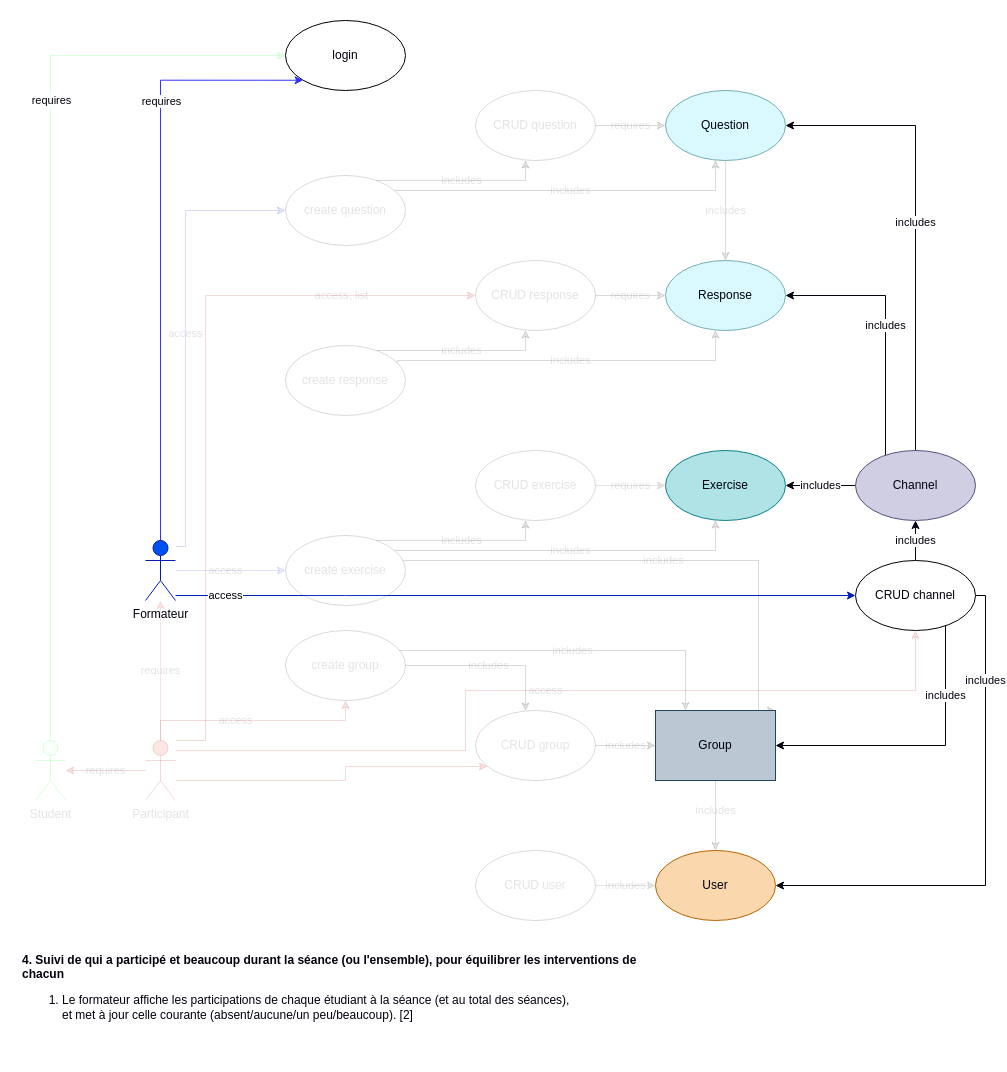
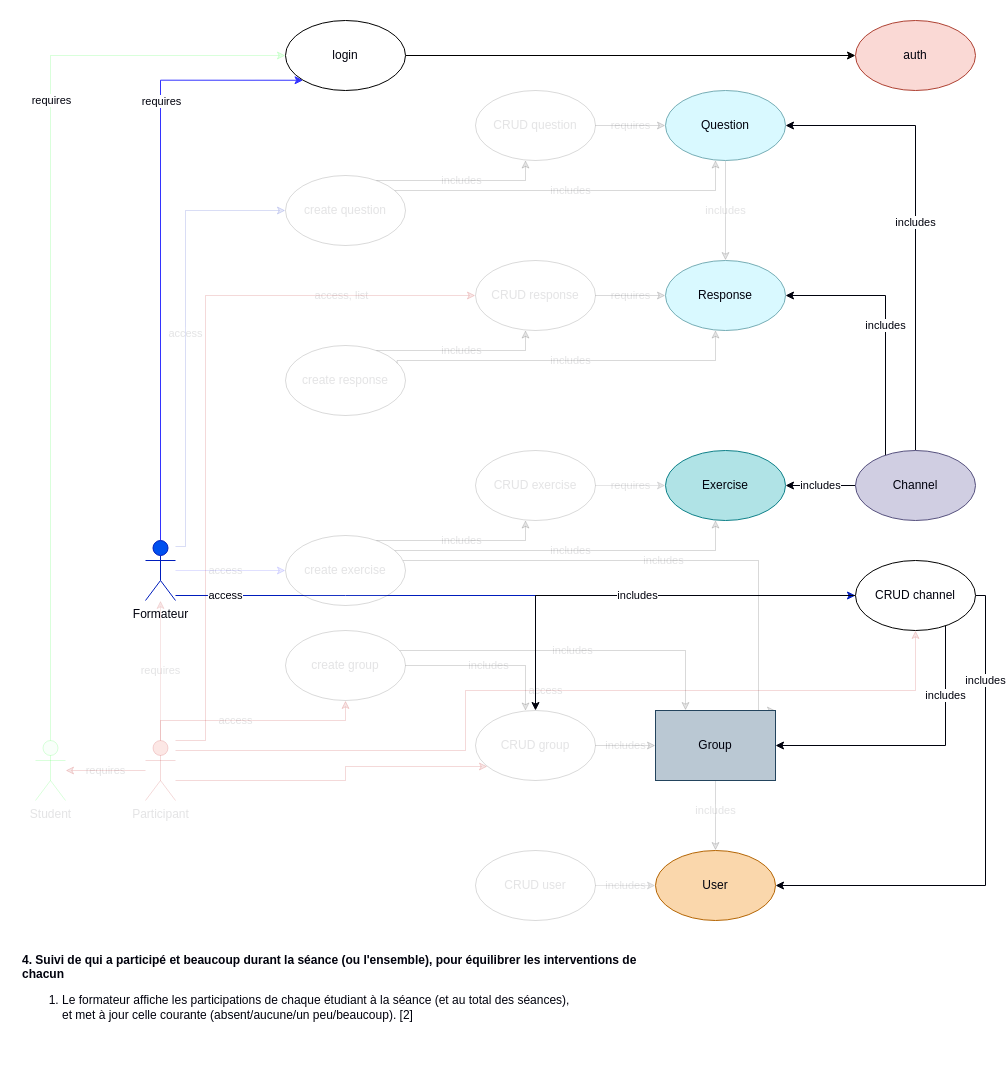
+ <mxCell id="13" style="edgeStyle=orthogonalEdgeStyle;rounded=0;orthogonalLoop=1;jettySize=auto;html=1;fontColor=#00020D;" edge="1" parent="1" source="14" target="15"><mxGeometry relative="1" as="geometry" /></mxCell>
+ <mxCell id="15" value="&lt;span style=&quot;font-weight: normal&quot;&gt;auth&lt;/span&gt;" style="ellipse;whiteSpace=wrap;html=1;fontStyle=1;fillColor=#fad9d5;strokeColor=#ae4132;fontColor=#00020D;" vertex="1" parent="1"><mxGeometry x="855" y="20" width="120" height="70" as="geometry" /></mxCell>
- <mxCell id="38" value="includes" style="edgeStyle=orthogonalEdgeStyle;rounded=0;orthogonalLoop=1;jettySize=auto;html=1;strokeColor=#00020D;fillOpacity=100;strokeOpacity=100;fontColor=#00020D;" edge="1" parent="1" source="41" target="45"><mxGeometry relative="1" as="geometry" /></mxCell>
+ <mxCell id="38" value="includes" style="edgeStyle=orthogonalEdgeStyle;rounded=0;orthogonalLoop=1;jettySize=auto;html=1;strokeColor=#00020D;fillOpacity=100;strokeOpacity=100;fontColor=#00020D;" edge="1" parent="1" source="41" target="34"><mxGeometry relative="1" as="geometry" /></mxCell>
